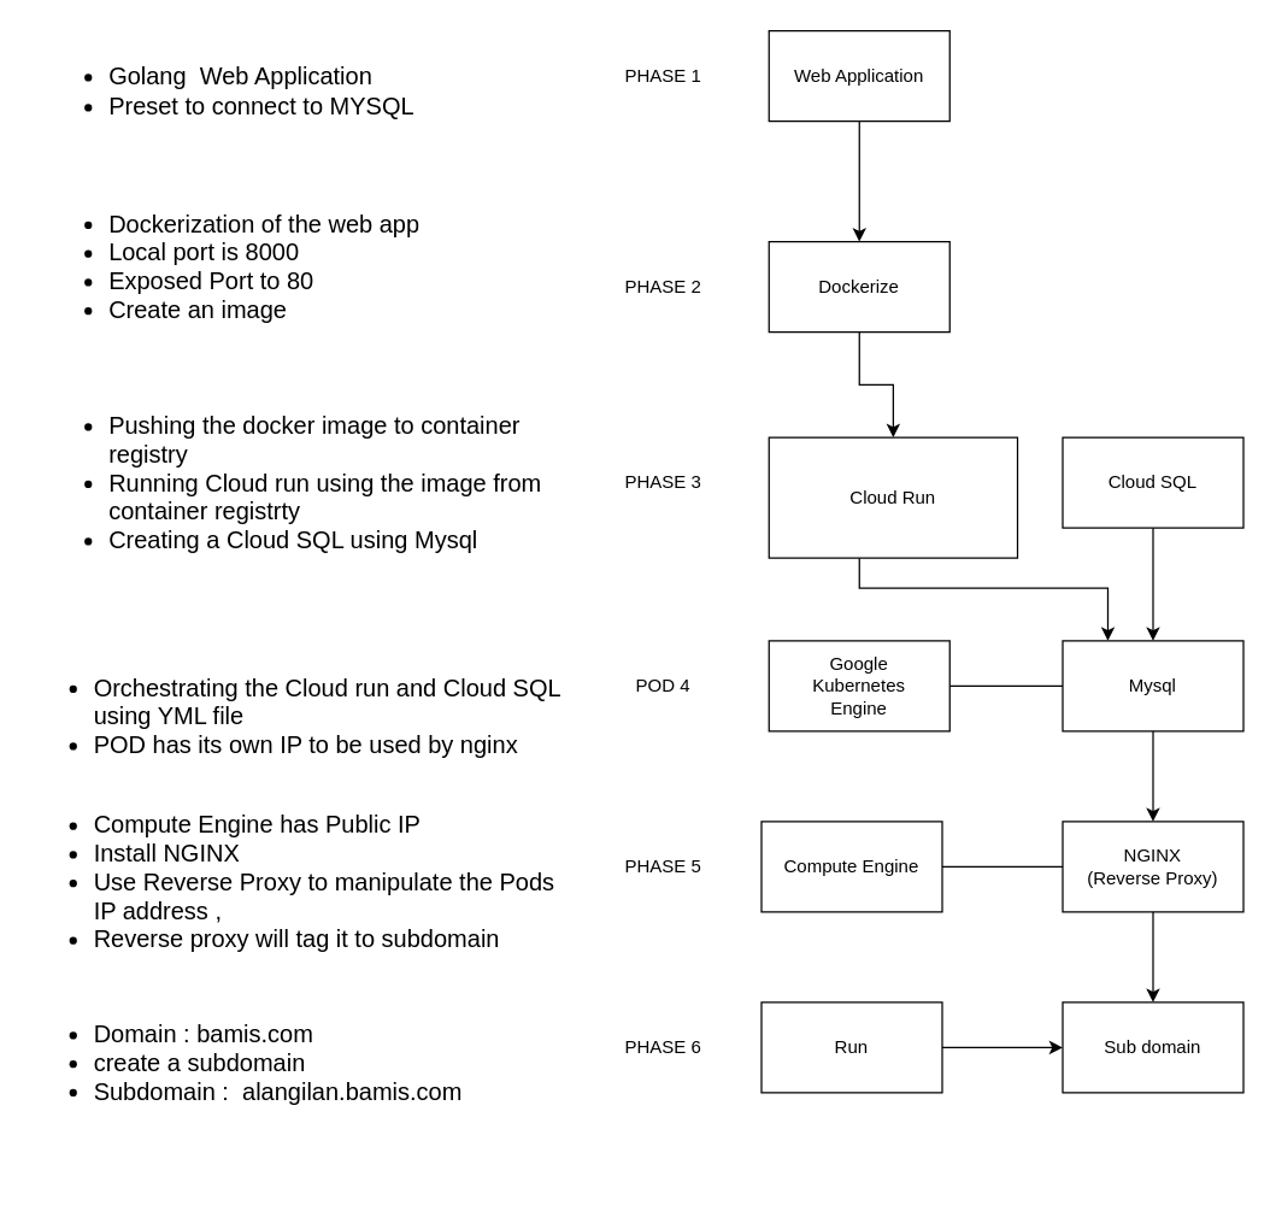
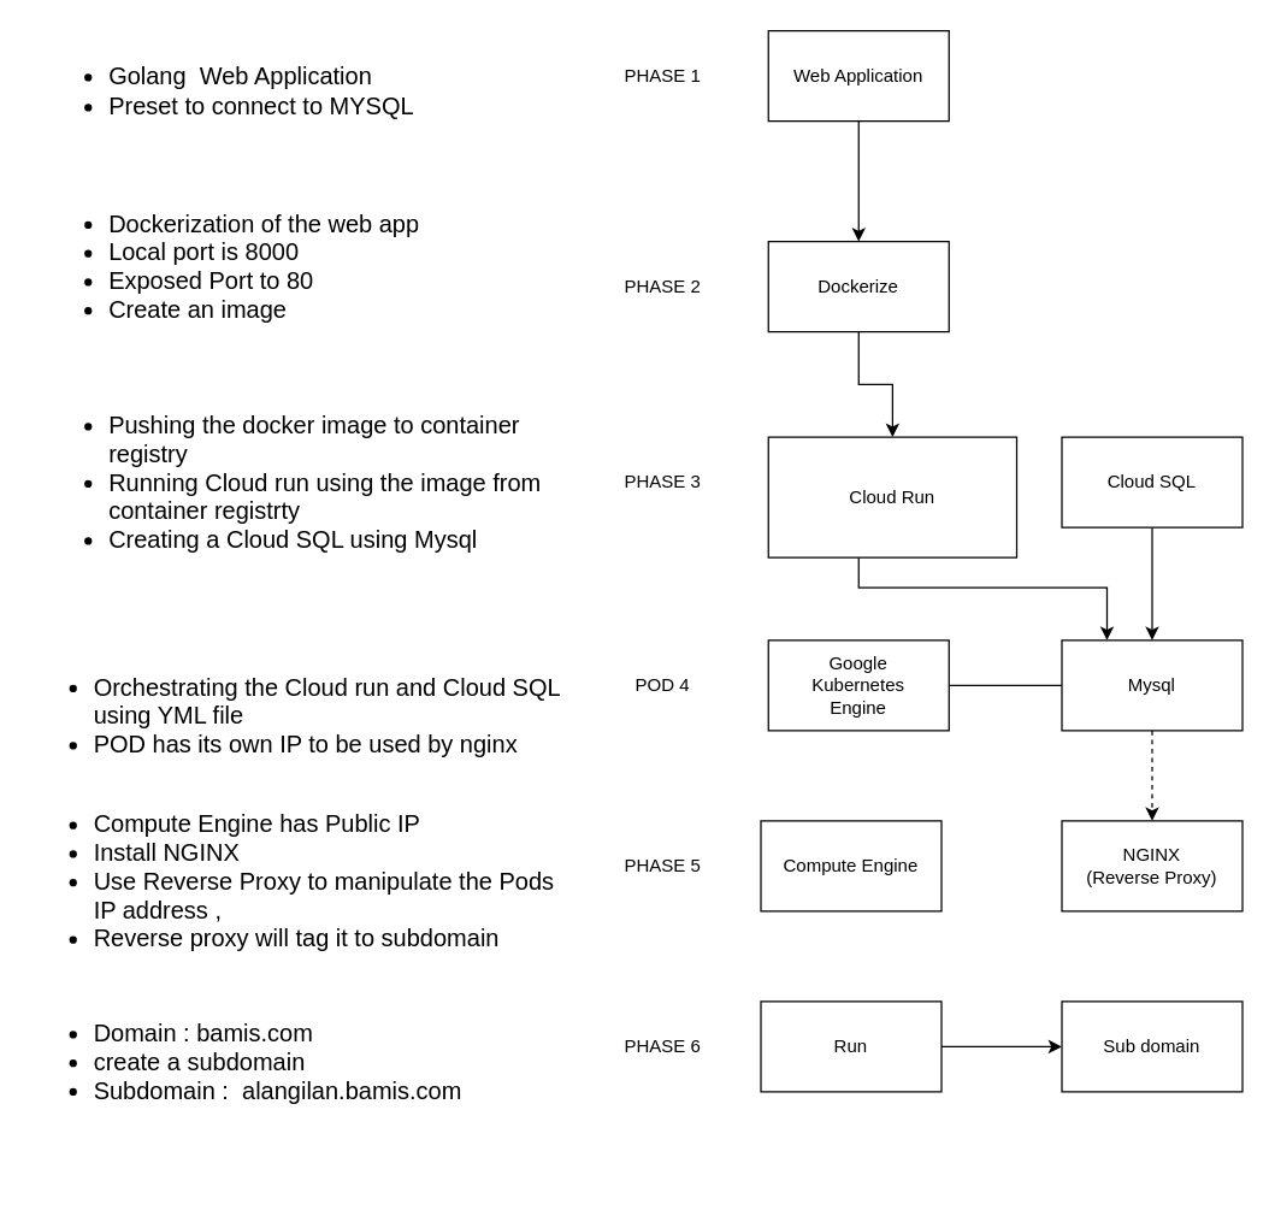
- <mxCell id="21" style="edgeStyle=orthogonalEdgeStyle;rounded=0;orthogonalLoop=1;jettySize=auto;html=1;entryX=0.5;entryY=0;entryDx=0;entryDy=0;endArrow=classic;endFill=1;" edge="1" parent="1" source="22" target="23"><mxGeometry relative="1" as="geometry" /></mxCell>
+ <mxCell id="21" style="edgeStyle=orthogonalEdgeStyle;rounded=0;orthogonalLoop=1;jettySize=auto;html=1;entryX=0.5;entryY=0;entryDx=0;entryDy=0;endArrow=classic;endFill=1;dashed=1;" edge="1" parent="1" source="22" target="23"><mxGeometry relative="1" as="geometry" /></mxCell>
- <mxCell id="17" style="edgeStyle=orthogonalEdgeStyle;rounded=0;orthogonalLoop=1;jettySize=auto;html=1;" edge="1" parent="1" source="18" target="20"><mxGeometry relative="1" as="geometry" /></mxCell>
